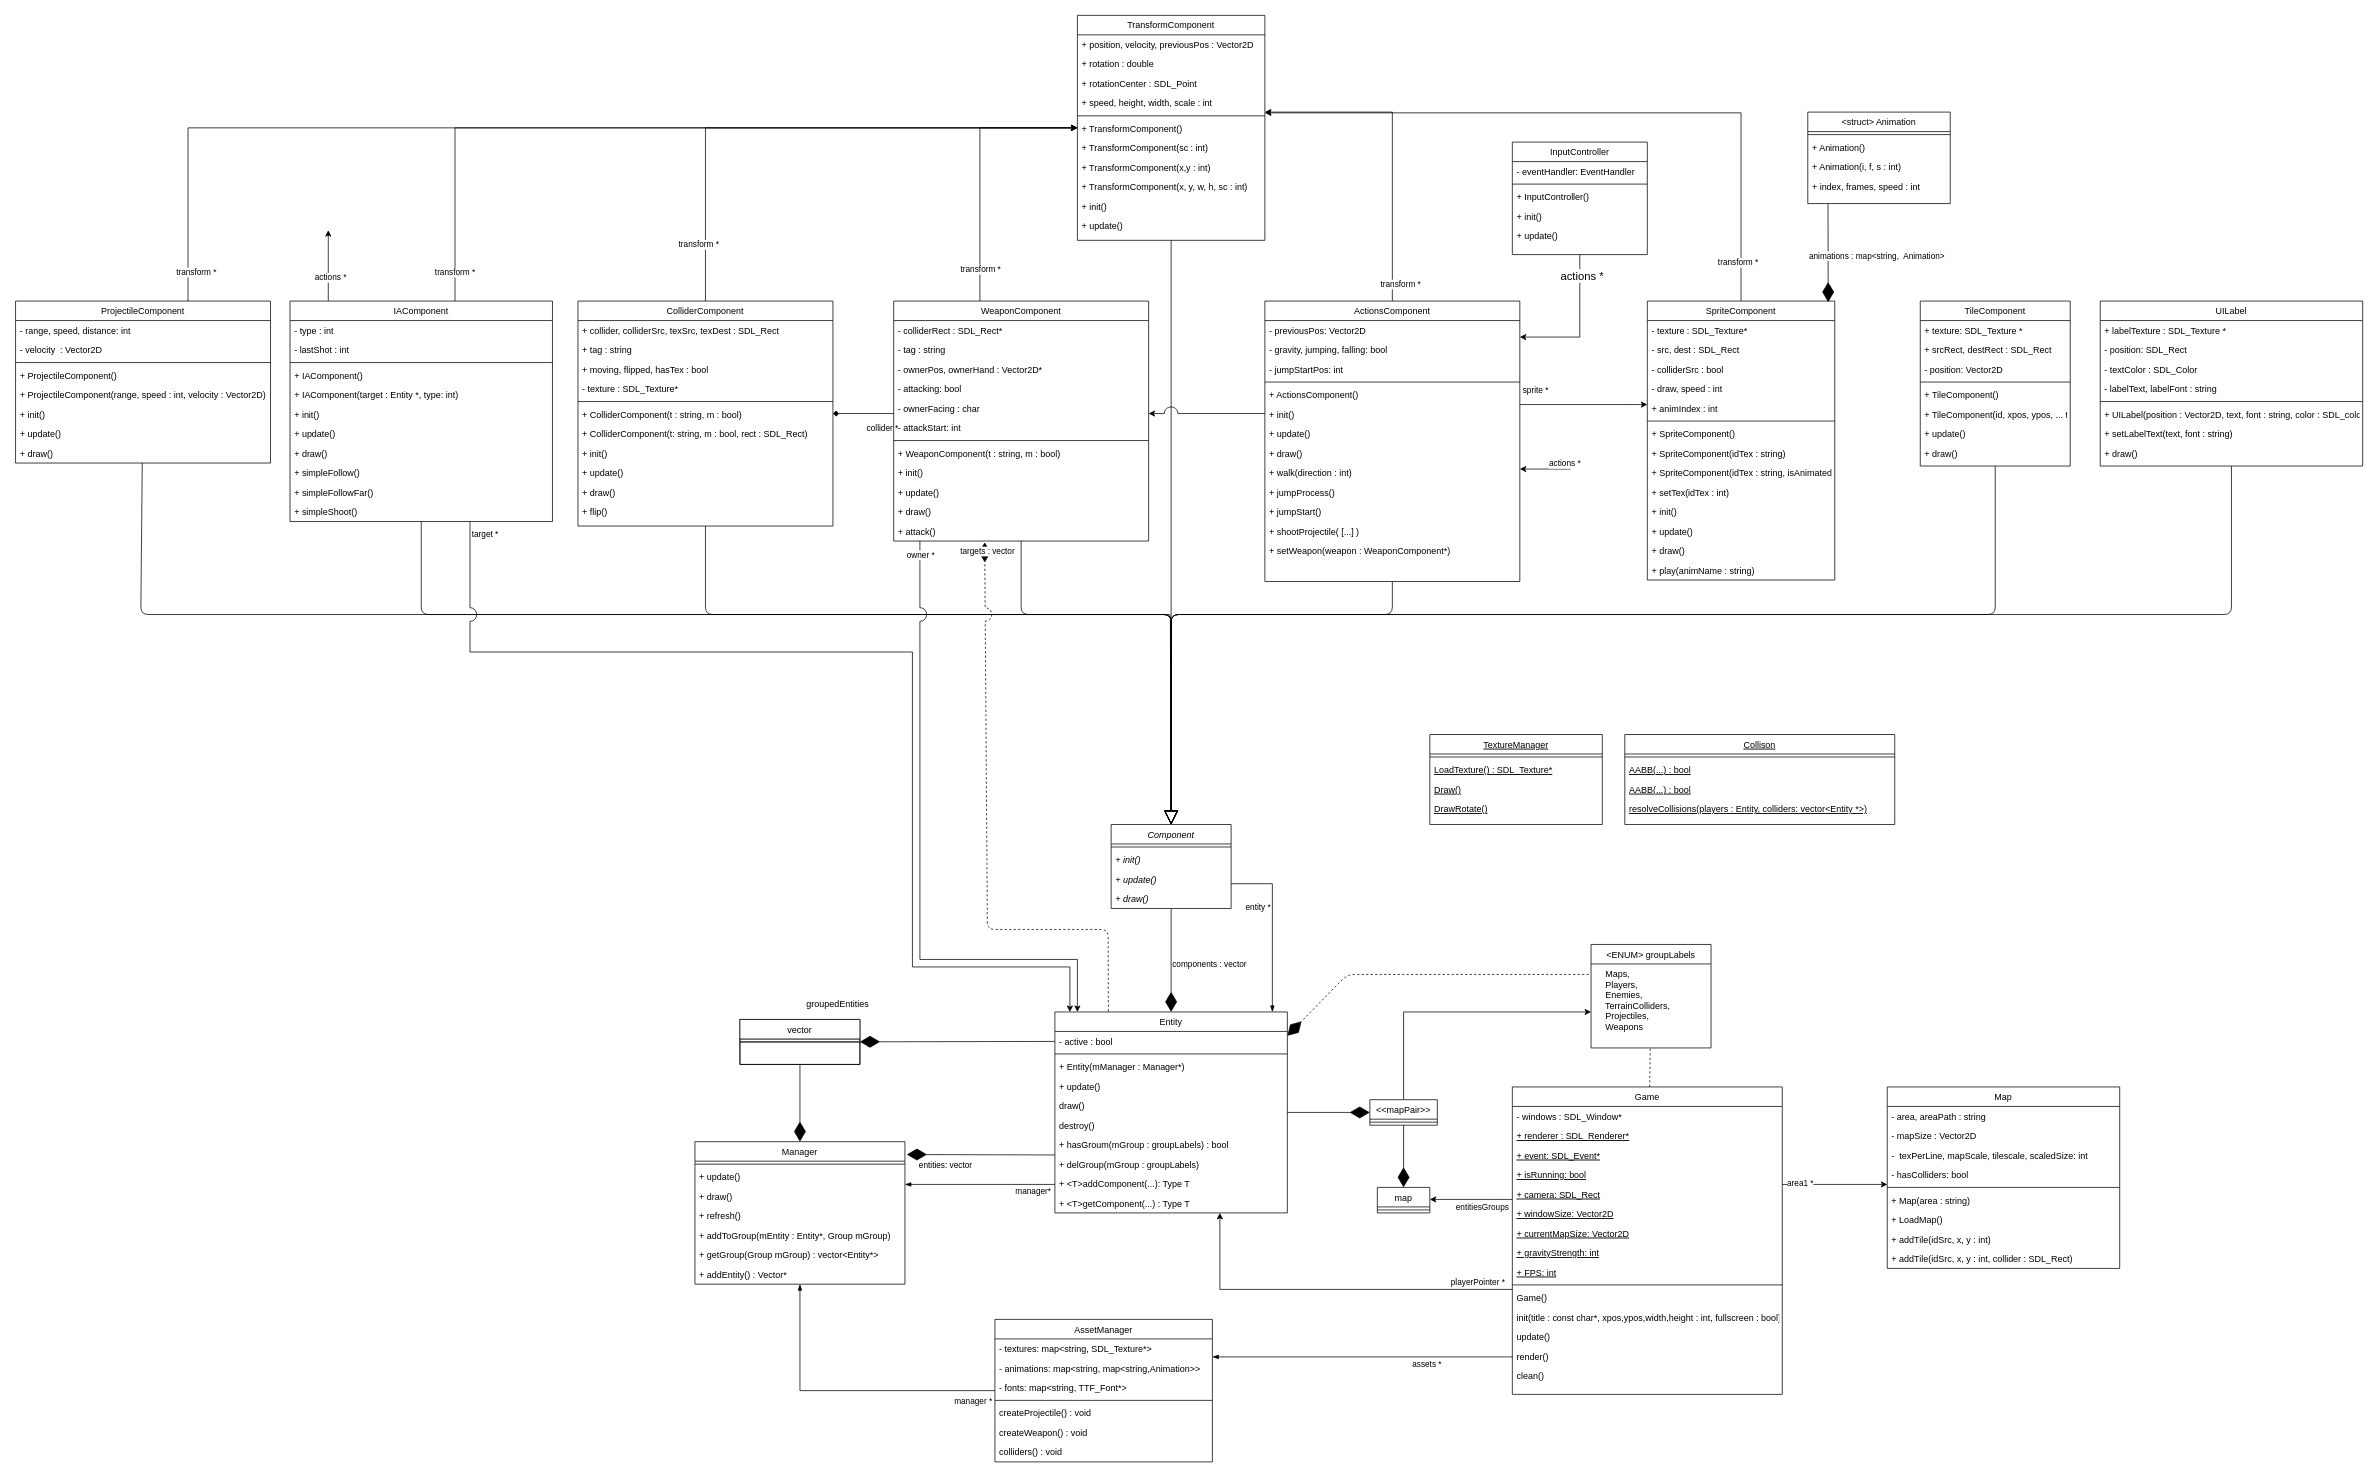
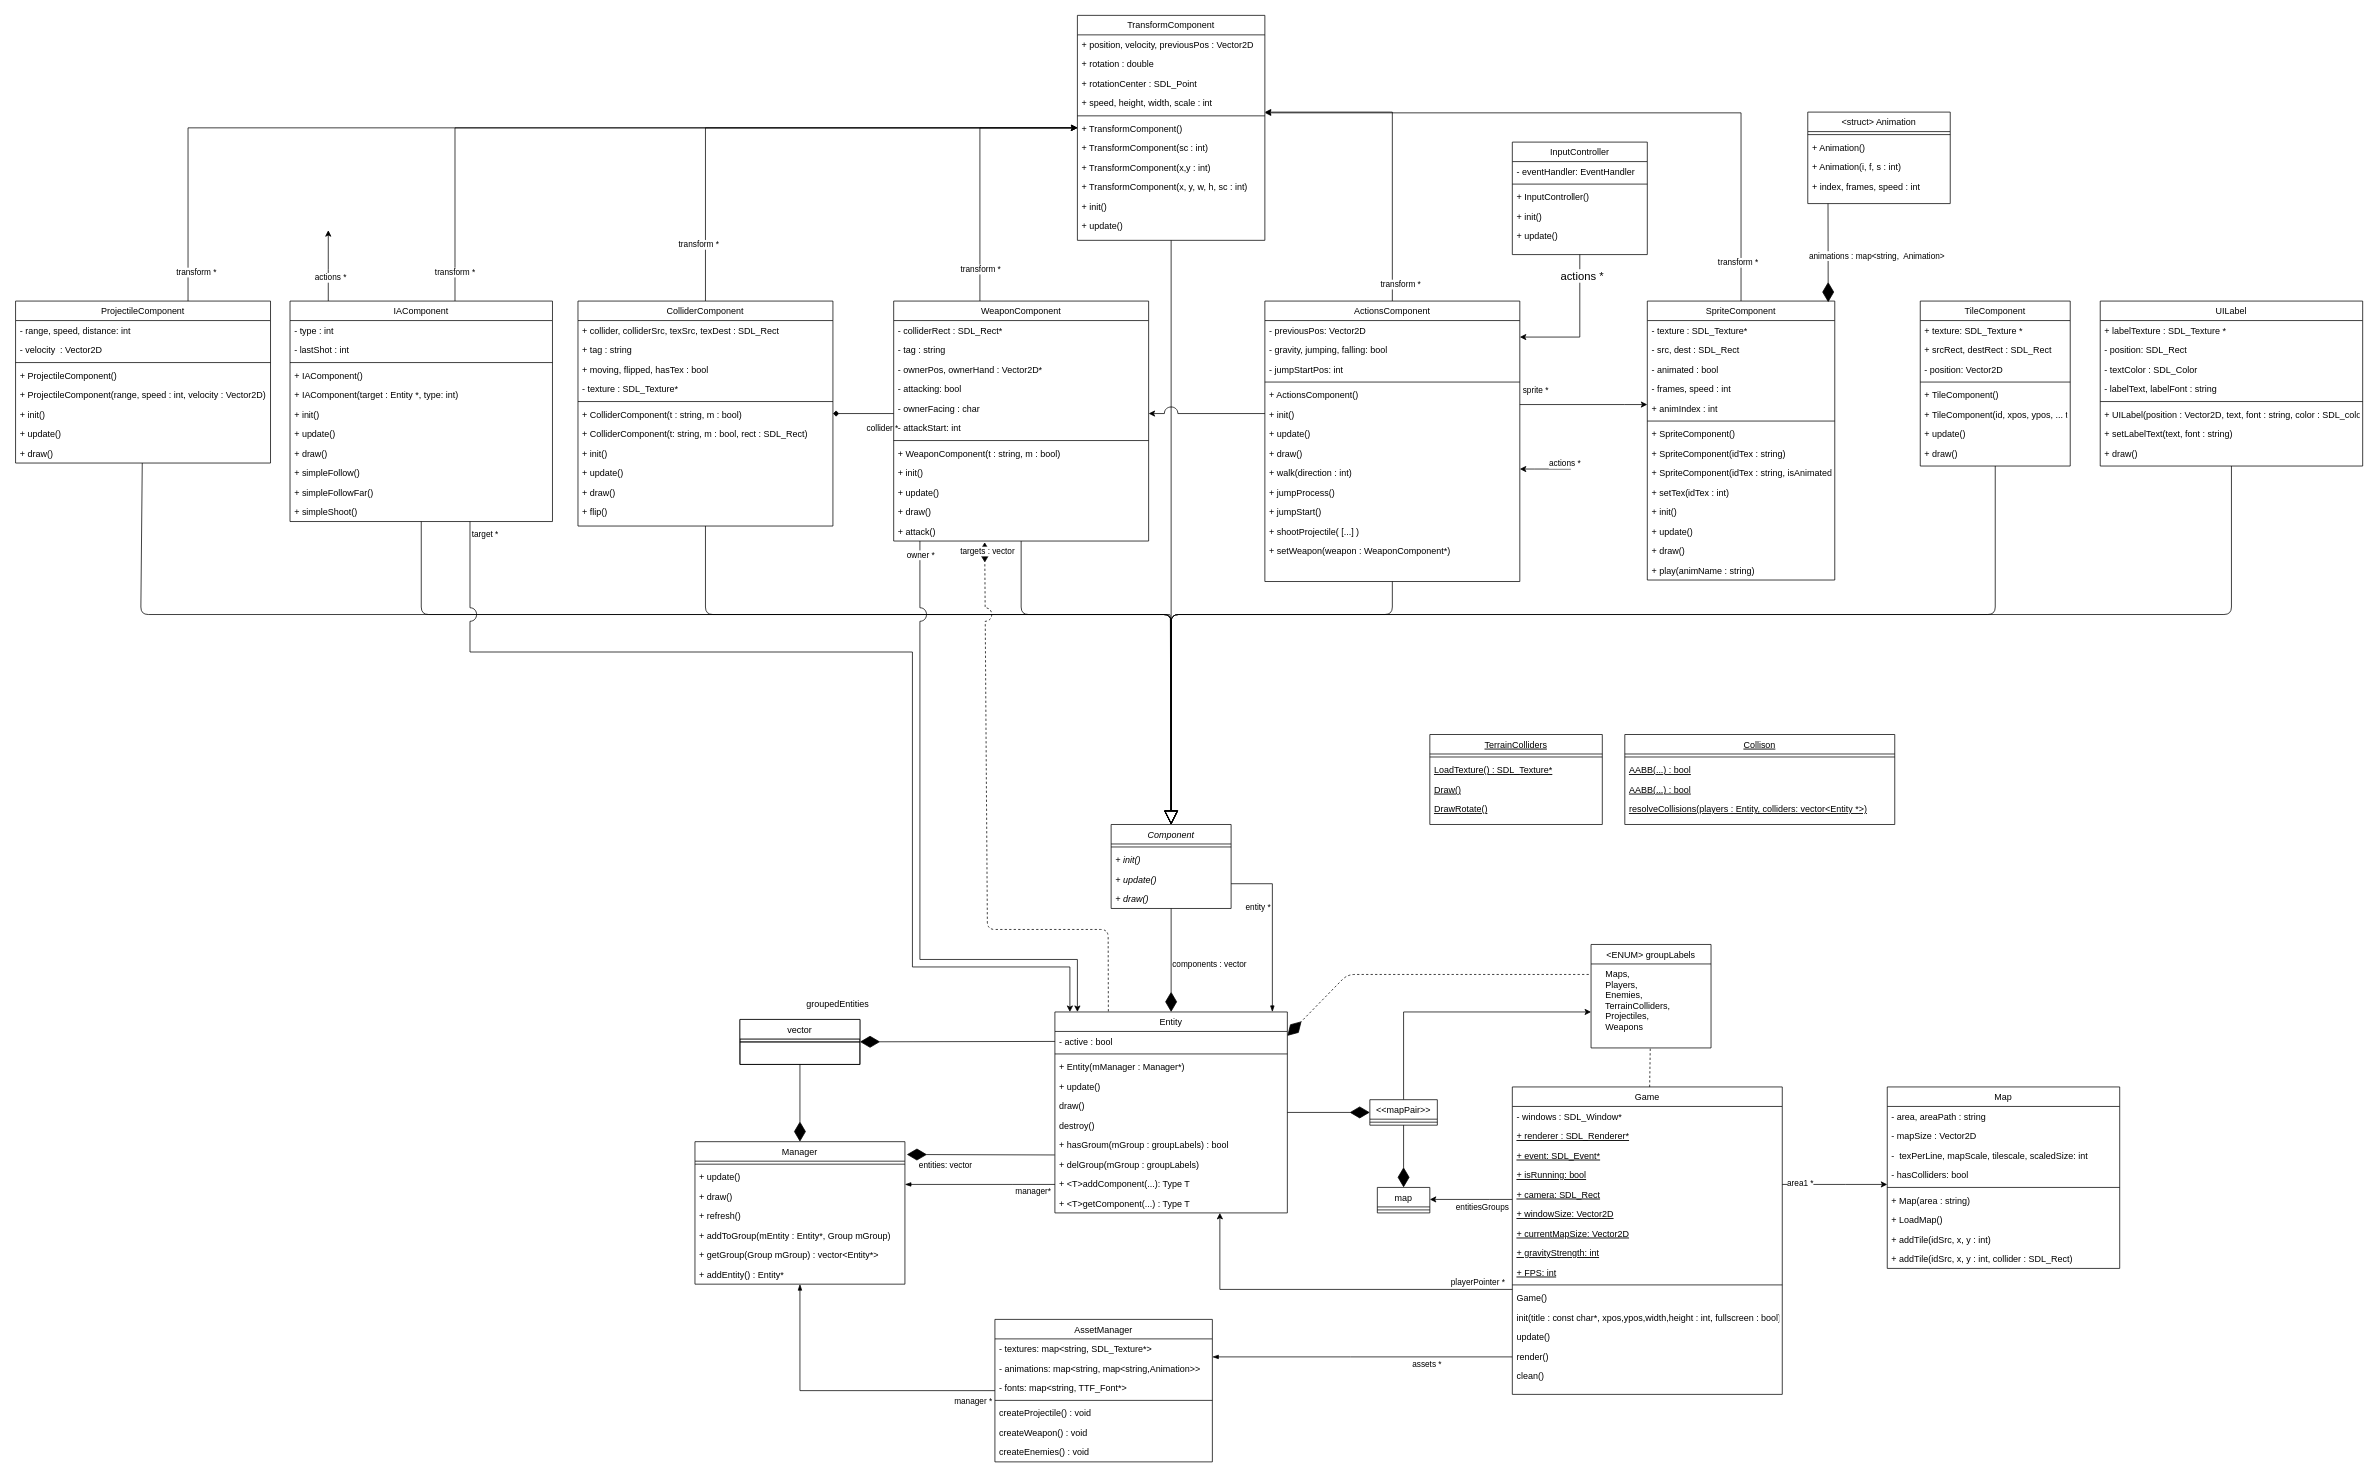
- <mxCell id="105" value="- colliderSrc : bool" style="text;align=left;verticalAlign=top;spacingLeft=4;spacingRight=4;overflow=hidden;rotatable=0;points=[[0,0.5],[1,0.5]];portConstraint=eastwest;" parent="102" vertex="1"><mxGeometry y="78" width="250" height="26" as="geometry" /></mxCell>
+ <mxCell id="105" value="- animated : bool" style="text;align=left;verticalAlign=top;spacingLeft=4;spacingRight=4;overflow=hidden;rotatable=0;points=[[0,0.5],[1,0.5]];portConstraint=eastwest;" parent="102" vertex="1"><mxGeometry y="78" width="250" height="26" as="geometry" /></mxCell>
- <mxCell id="106" value="- draw, speed : int" style="text;align=left;verticalAlign=top;spacingLeft=4;spacingRight=4;overflow=hidden;rotatable=0;points=[[0,0.5],[1,0.5]];portConstraint=eastwest;" parent="102" vertex="1"><mxGeometry y="104" width="250" height="26" as="geometry" /></mxCell>
+ <mxCell id="106" value="- frames, speed : int" style="text;align=left;verticalAlign=top;spacingLeft=4;spacingRight=4;overflow=hidden;rotatable=0;points=[[0,0.5],[1,0.5]];portConstraint=eastwest;" parent="102" vertex="1"><mxGeometry y="104" width="250" height="26" as="geometry" /></mxCell>
- <mxCell id="81" value="TextureManager" style="swimlane;fontStyle=4;align=center;verticalAlign=top;childLayout=stackLayout;horizontal=1;startSize=26;horizontalStack=0;resizeParent=1;resizeLast=0;collapsible=1;marginBottom=0;rounded=0;shadow=0;strokeWidth=1;" parent="1" vertex="1"><mxGeometry x="1906" y="979" width="230" height="120" as="geometry"><mxRectangle x="130" y="380" width="160" height="26" as="alternateBounds" /></mxGeometry></mxCell>
+ <mxCell id="81" value="TerrainColliders" style="swimlane;fontStyle=4;align=center;verticalAlign=top;childLayout=stackLayout;horizontal=1;startSize=26;horizontalStack=0;resizeParent=1;resizeLast=0;collapsible=1;marginBottom=0;rounded=0;shadow=0;strokeWidth=1;" parent="1" vertex="1"><mxGeometry x="1906" y="979" width="230" height="120" as="geometry"><mxRectangle x="130" y="380" width="160" height="26" as="alternateBounds" /></mxGeometry></mxCell>
- <mxCell id="57" value="+ addEntity() : Vector*" style="text;align=left;verticalAlign=top;spacingLeft=4;spacingRight=4;overflow=hidden;rotatable=0;points=[[0,0.5],[1,0.5]];portConstraint=eastwest;fontStyle=0" parent="50" vertex="1"><mxGeometry y="164" width="280" height="26" as="geometry" /></mxCell>
+ <mxCell id="57" value="+ addEntity() : Entity*" style="text;align=left;verticalAlign=top;spacingLeft=4;spacingRight=4;overflow=hidden;rotatable=0;points=[[0,0.5],[1,0.5]];portConstraint=eastwest;fontStyle=0" parent="50" vertex="1"><mxGeometry y="164" width="280" height="26" as="geometry" /></mxCell>
- <mxCell id="49" value="colliders() : void" style="text;align=left;verticalAlign=top;spacingLeft=4;spacingRight=4;overflow=hidden;rotatable=0;points=[[0,0.5],[1,0.5]];portConstraint=eastwest;" parent="42" vertex="1"><mxGeometry y="164" width="290" height="26" as="geometry" /></mxCell>
+ <mxCell id="49" value="createEnemies() : void" style="text;align=left;verticalAlign=top;spacingLeft=4;spacingRight=4;overflow=hidden;rotatable=0;points=[[0,0.5],[1,0.5]];portConstraint=eastwest;" parent="42" vertex="1"><mxGeometry y="164" width="290" height="26" as="geometry" /></mxCell>
